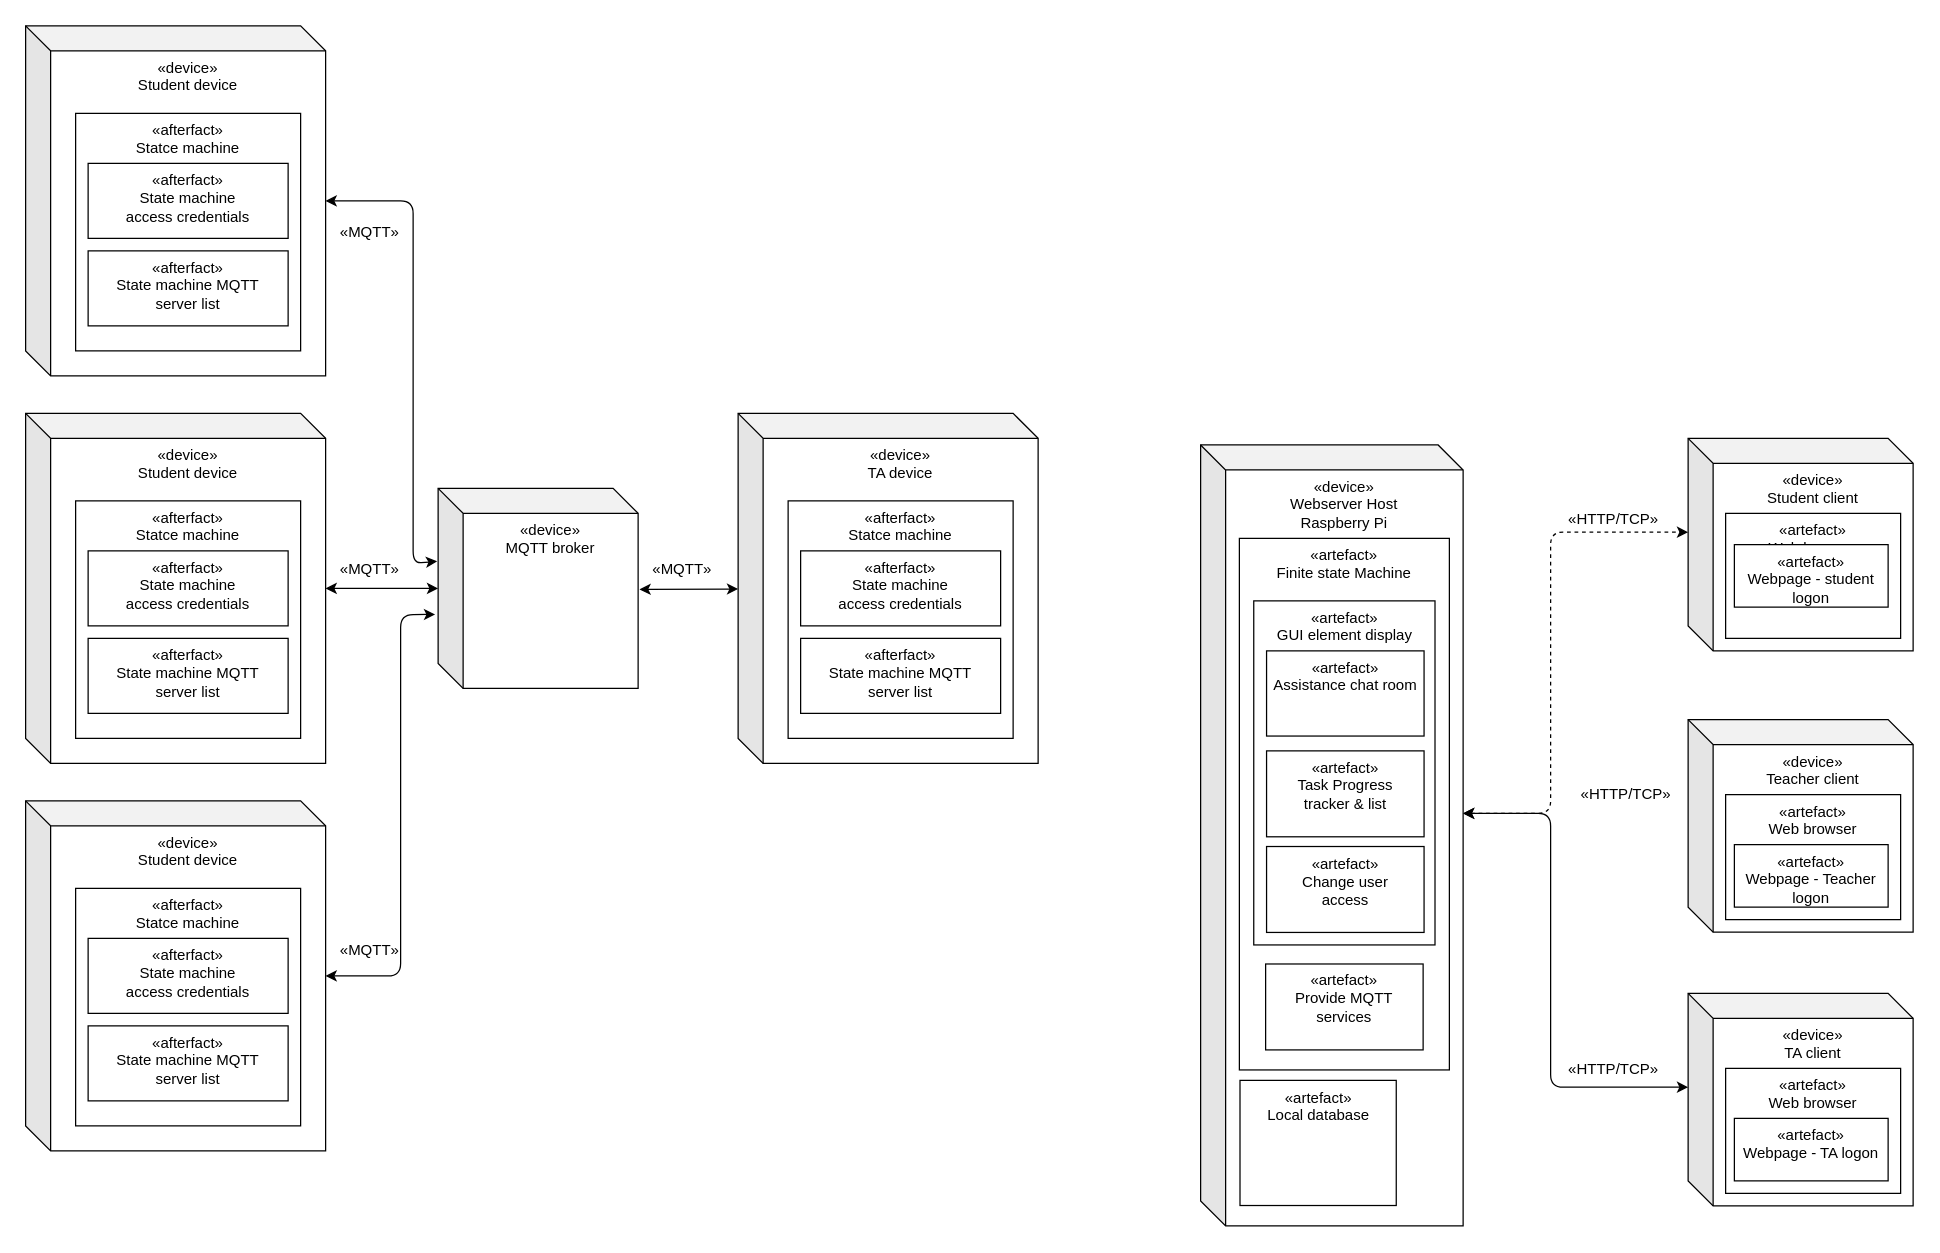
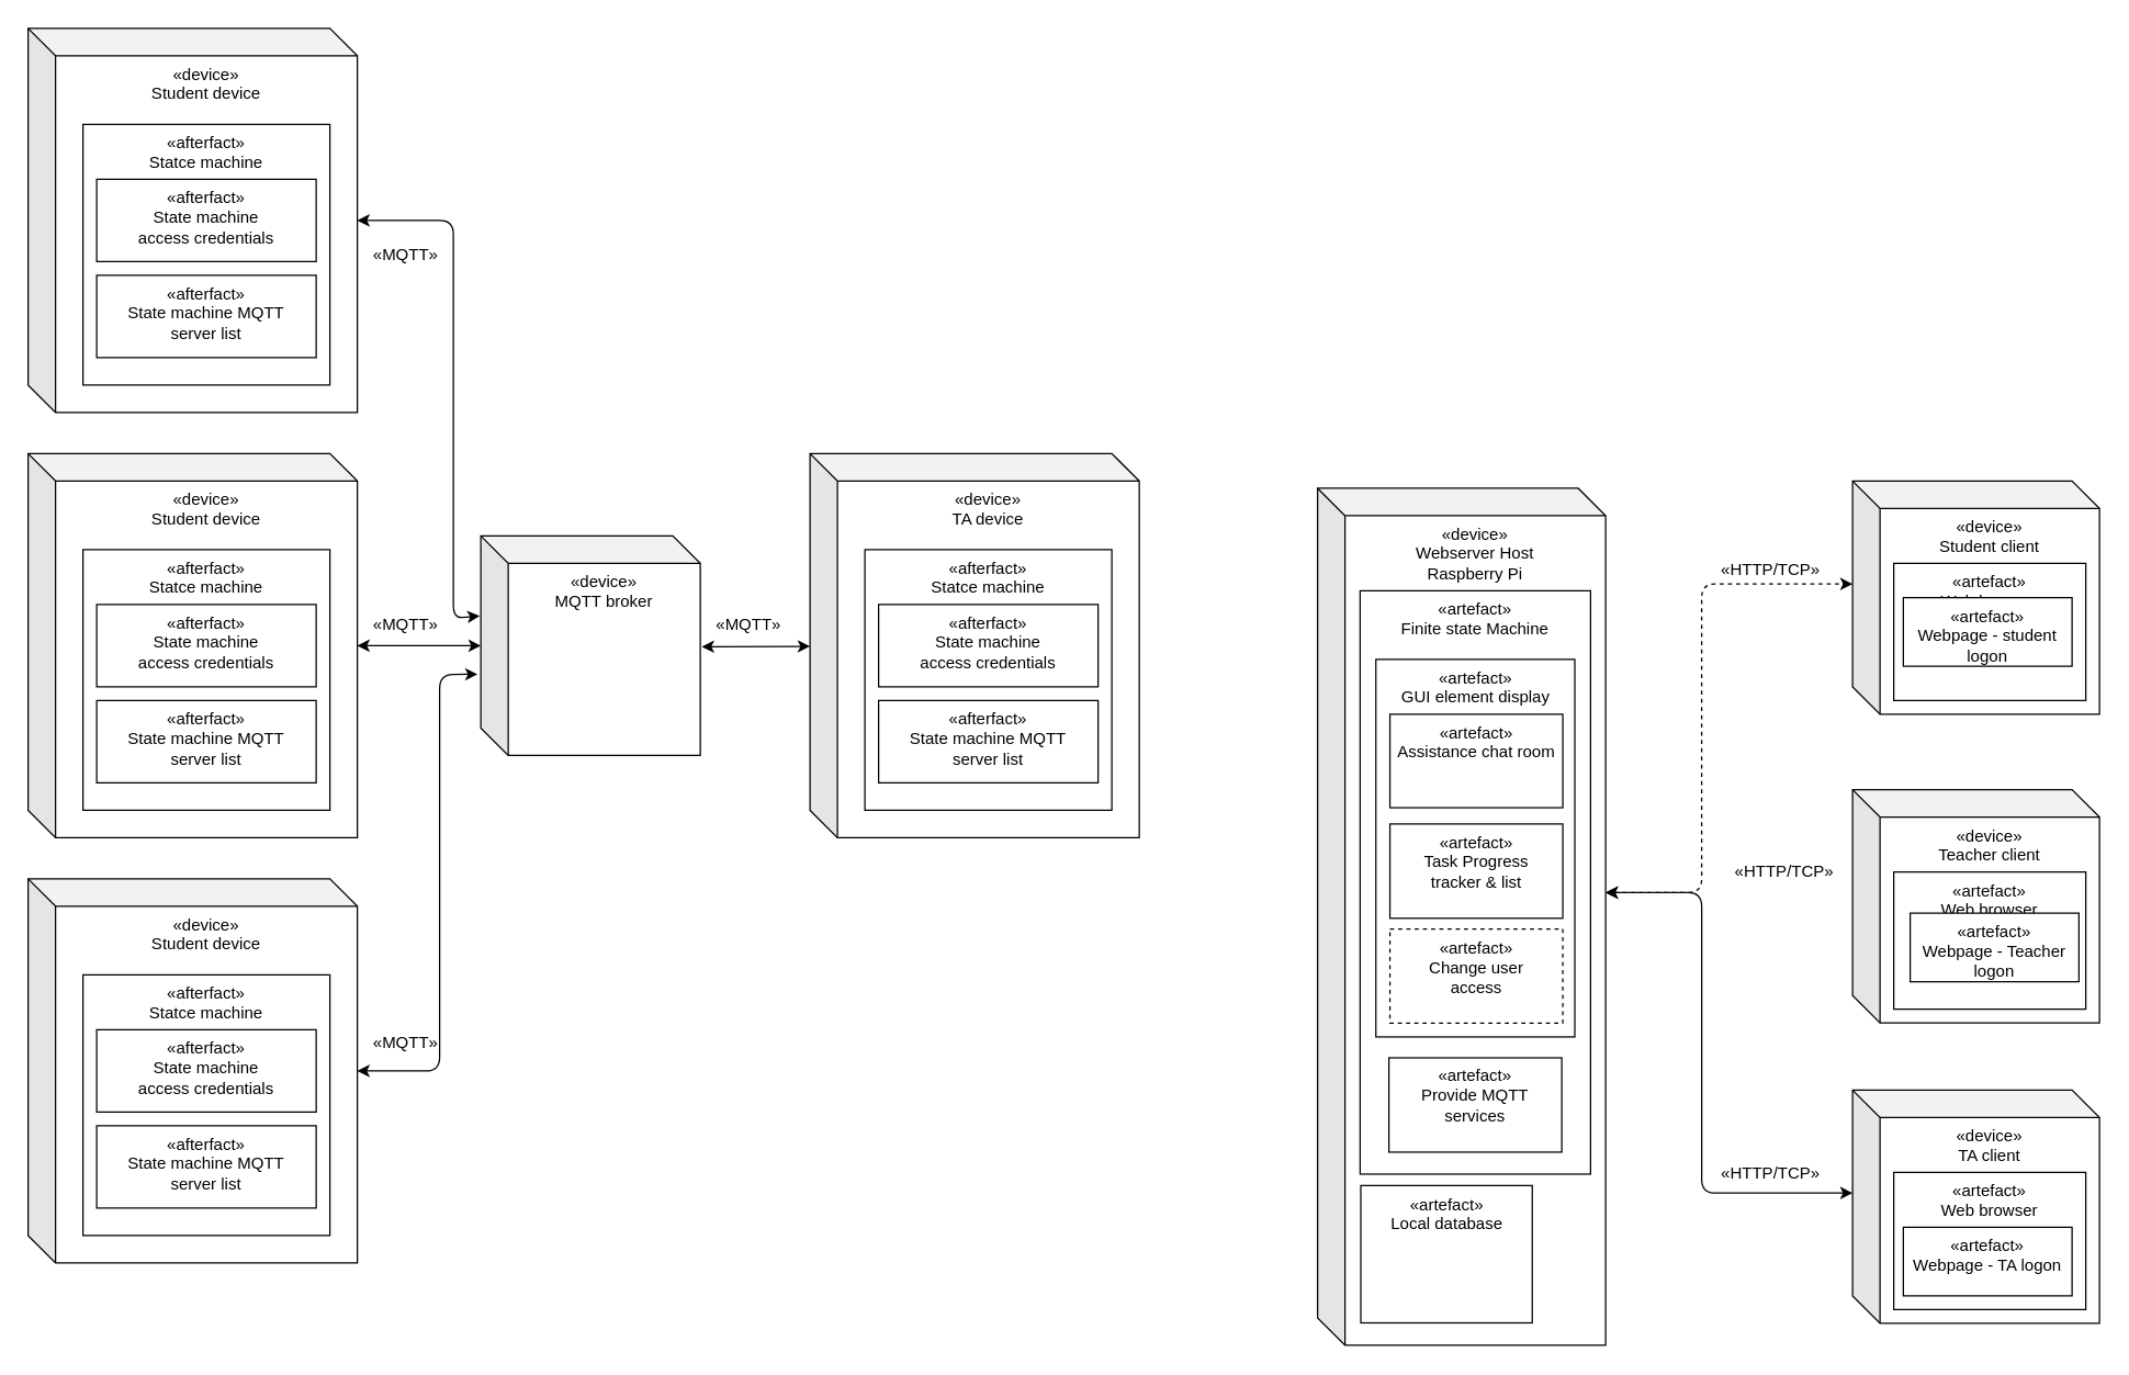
- <mxCell id="12" value="«artefact»&lt;br&gt;Webpage - Teacher logon" style="rounded=0;whiteSpace=wrap;html=1;verticalAlign=top;" parent="10" vertex="1"><mxGeometry x="7" y="40" width="123" height="50" as="geometry" /></mxCell>
+ <mxCell id="12" value="«artefact»&lt;br&gt;Webpage - Teacher logon" style="rounded=0;whiteSpace=wrap;html=1;verticalAlign=top;" parent="10" vertex="1"><mxGeometry x="12" y="30" width="123" height="50" as="geometry" /></mxCell>
- <mxCell id="32" value="«artefact»&lt;br&gt;Change user&lt;br&gt;access" style="rounded=0;whiteSpace=wrap;html=1;verticalAlign=top;container=0;" parent="24" vertex="1"><mxGeometry x="52.75" y="321.262" width="126" height="68.738" as="geometry" /></mxCell>
+ <mxCell id="32" value="«artefact»&lt;br&gt;Change user&lt;br&gt;access" style="rounded=0;whiteSpace=wrap;html=1;verticalAlign=top;container=0;dashed=1;" parent="24" vertex="1"><mxGeometry x="52.75" y="321.262" width="126" height="68.738" as="geometry" /></mxCell>
